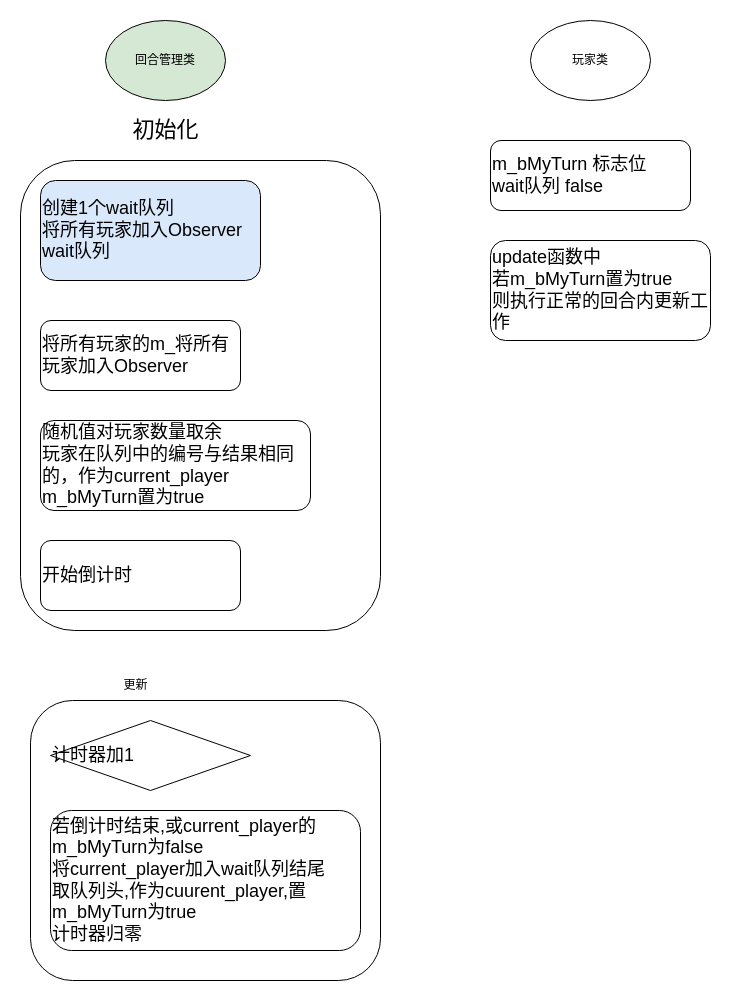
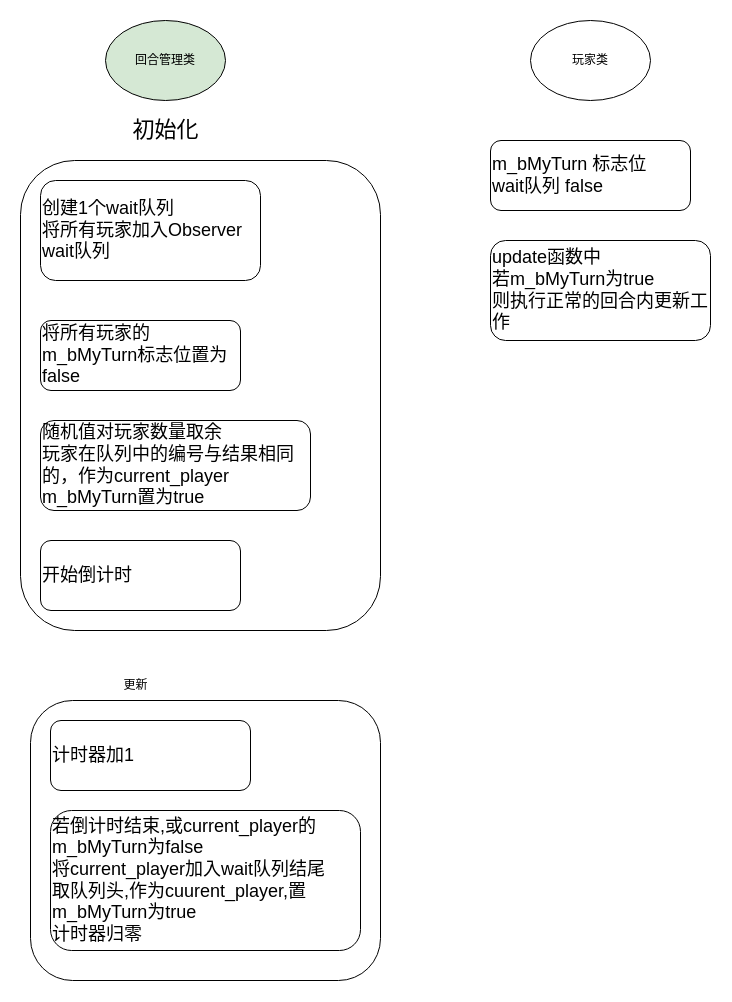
- <mxCell id="5" value="&lt;div&gt;创建1个&lt;span style=&quot;background-color: initial;&quot;&gt;wait队列&lt;/span&gt;&lt;/div&gt;将所有玩家加入Observer wait队列" style="rounded=1;whiteSpace=wrap;html=1;fontSize=18;align=left;fillColor=#dae8fc;" vertex="1" parent="1"><mxGeometry x="40" y="180" width="220" height="100" as="geometry" /></mxCell>
+ <mxCell id="5" value="&lt;div&gt;创建1个&lt;span style=&quot;background-color: initial;&quot;&gt;wait队列&lt;/span&gt;&lt;/div&gt;将所有玩家加入Observer wait队列" style="rounded=1;whiteSpace=wrap;html=1;fontSize=18;align=left;" vertex="1" parent="1"><mxGeometry x="40" y="180" width="220" height="100" as="geometry" /></mxCell>
- <mxCell id="11" value="update函数中&lt;div&gt;若m_bMyTurn置为true&lt;/div&gt;&lt;div&gt;则执行正常的回合内更新工作&lt;/div&gt;" style="rounded=1;whiteSpace=wrap;html=1;fontSize=18;align=left;" vertex="1" parent="1"><mxGeometry x="490" y="240" width="220" height="100" as="geometry" /></mxCell>
+ <mxCell id="11" value="update函数中&lt;div&gt;若m_bMyTurn为true&lt;/div&gt;&lt;div&gt;则执行正常的回合内更新工作&lt;/div&gt;" style="rounded=1;whiteSpace=wrap;html=1;fontSize=18;align=left;" vertex="1" parent="1"><mxGeometry x="490" y="240" width="220" height="100" as="geometry" /></mxCell>
- <mxCell id="7" value="将所有玩家的m_将所有玩家加入Observer" style="rounded=1;whiteSpace=wrap;html=1;fontSize=18;align=left;" vertex="1" parent="1"><mxGeometry x="40" y="320" width="200" height="70" as="geometry" /></mxCell>
+ <mxCell id="7" value="将所有玩家的m_bMyTurn标志位置为false" style="rounded=1;whiteSpace=wrap;html=1;fontSize=18;align=left;" vertex="1" parent="1"><mxGeometry x="40" y="320" width="200" height="70" as="geometry" /></mxCell>
- <mxCell id="15" value="计时器加1" style="rhombus;whiteSpace=wrap;html=1;fontSize=18;align=left;" vertex="1" parent="1"><mxGeometry x="50" y="720" width="200" height="70" as="geometry" /></mxCell>
+ <mxCell id="15" value="计时器加1" style="rounded=1;whiteSpace=wrap;html=1;fontSize=18;align=left;" vertex="1" parent="1"><mxGeometry x="50" y="720" width="200" height="70" as="geometry" /></mxCell>
